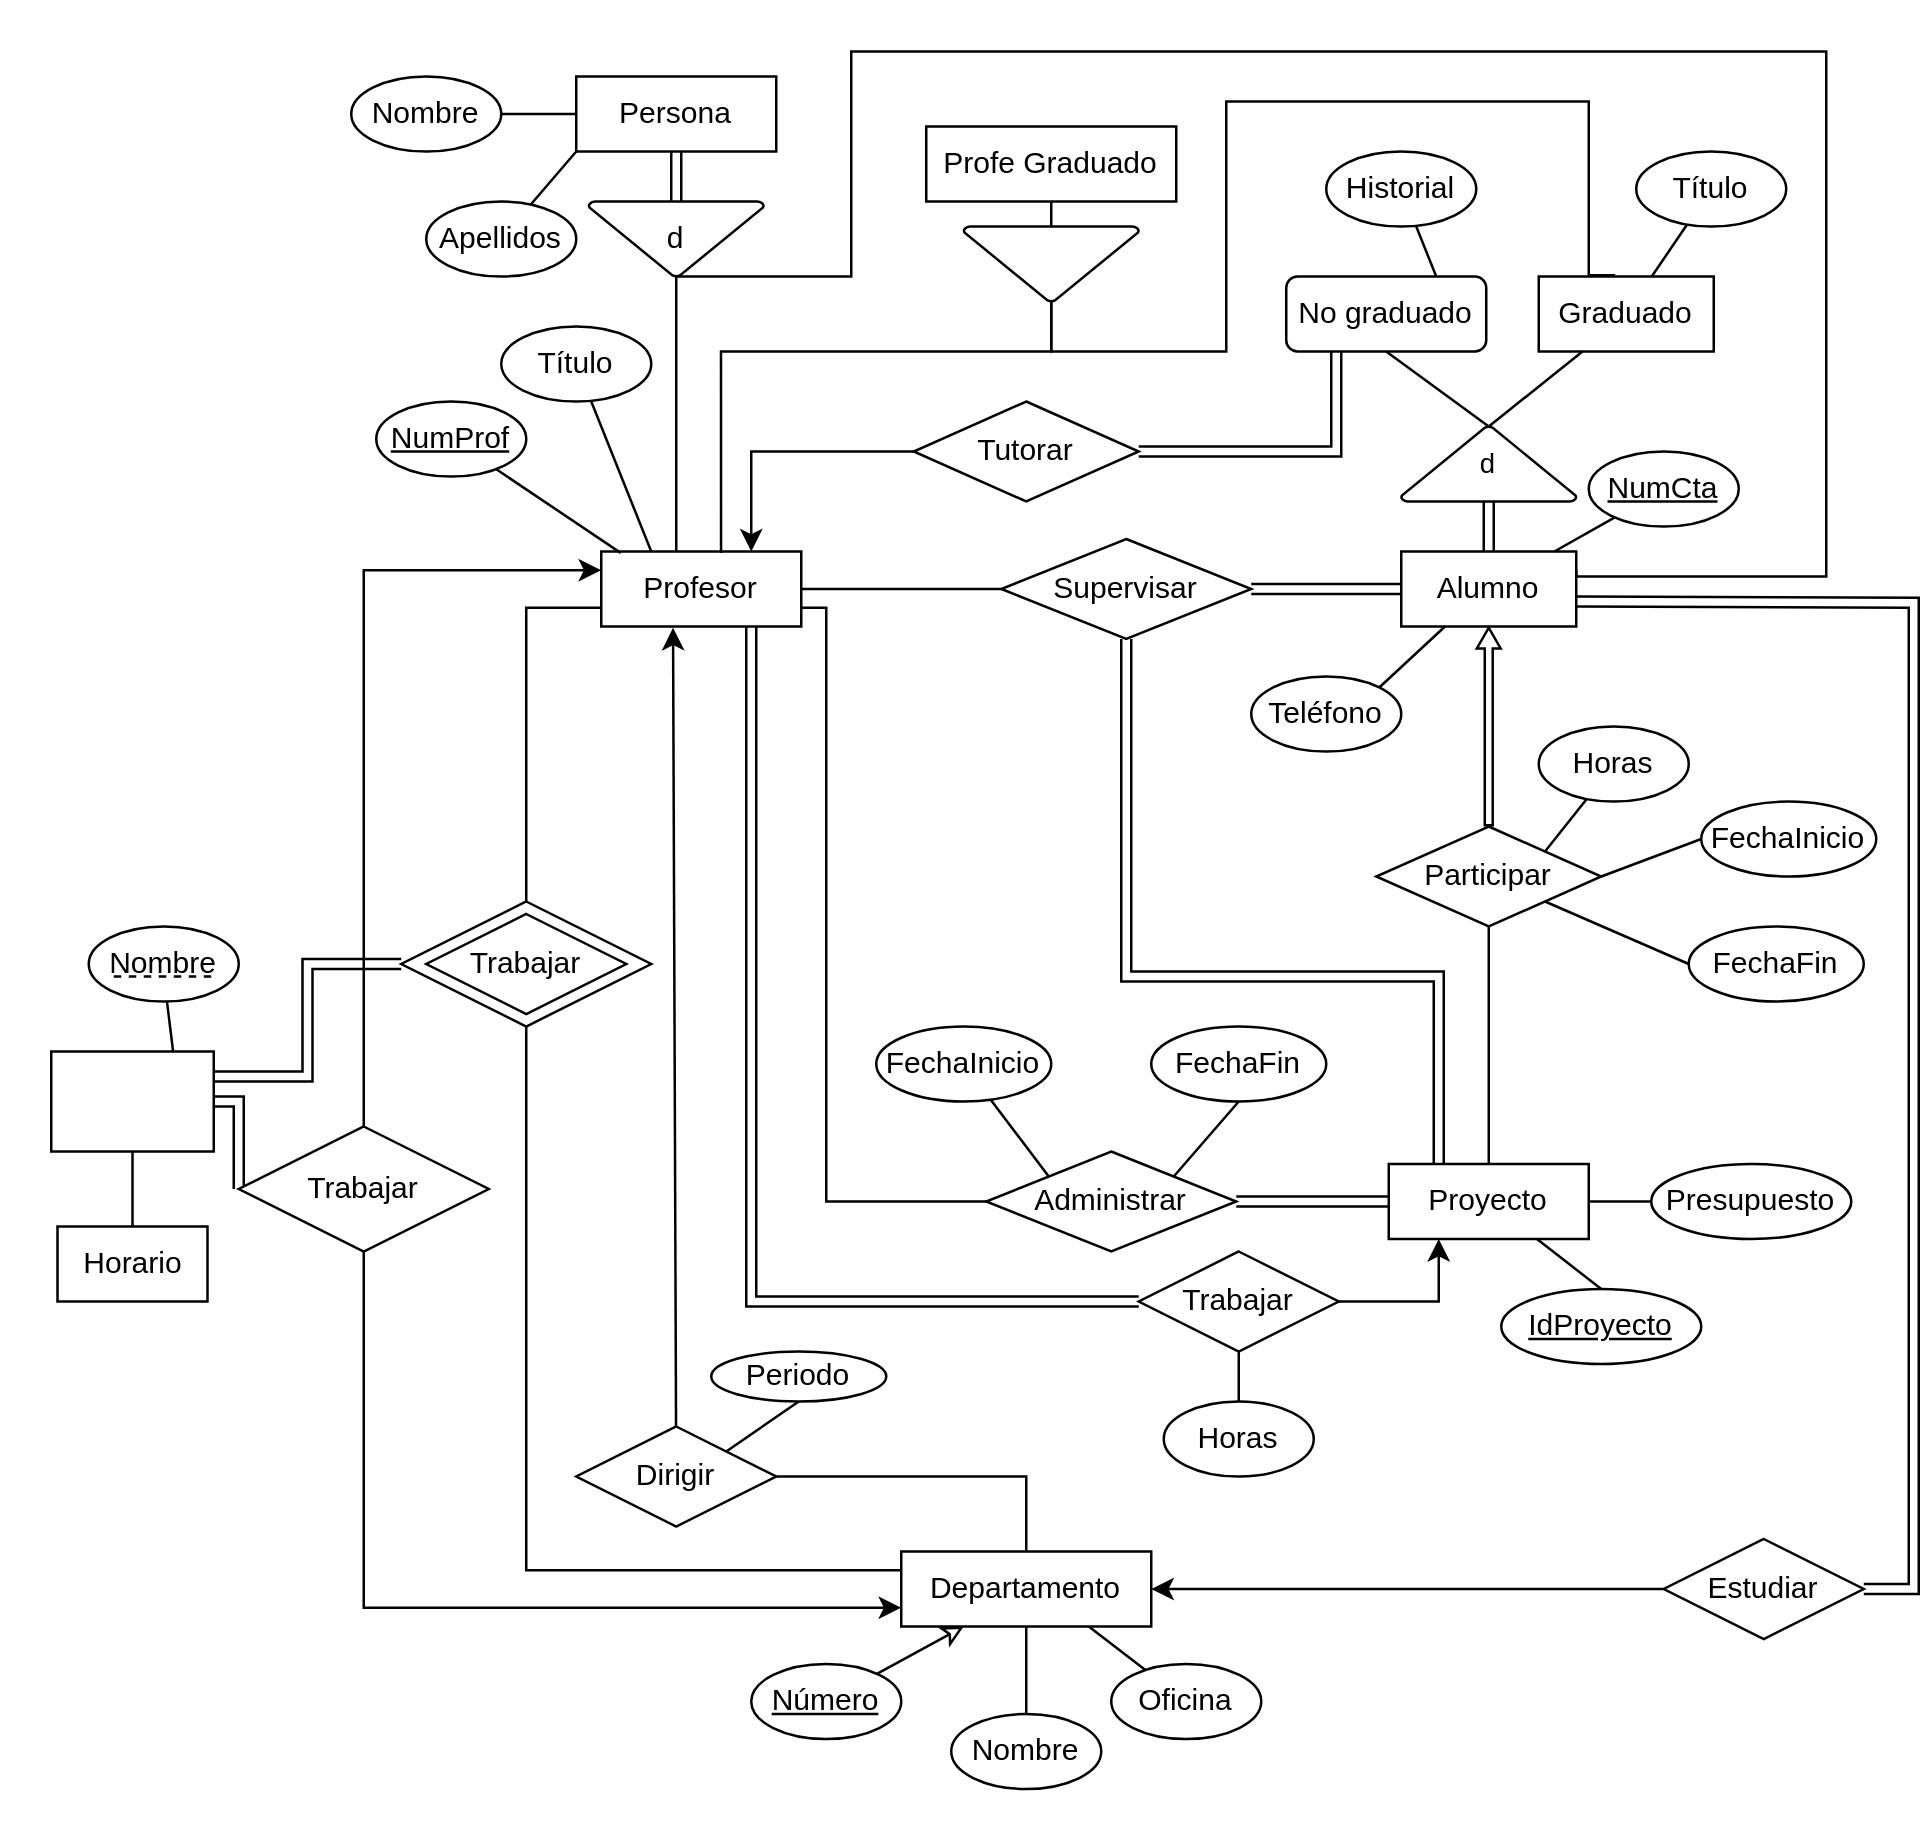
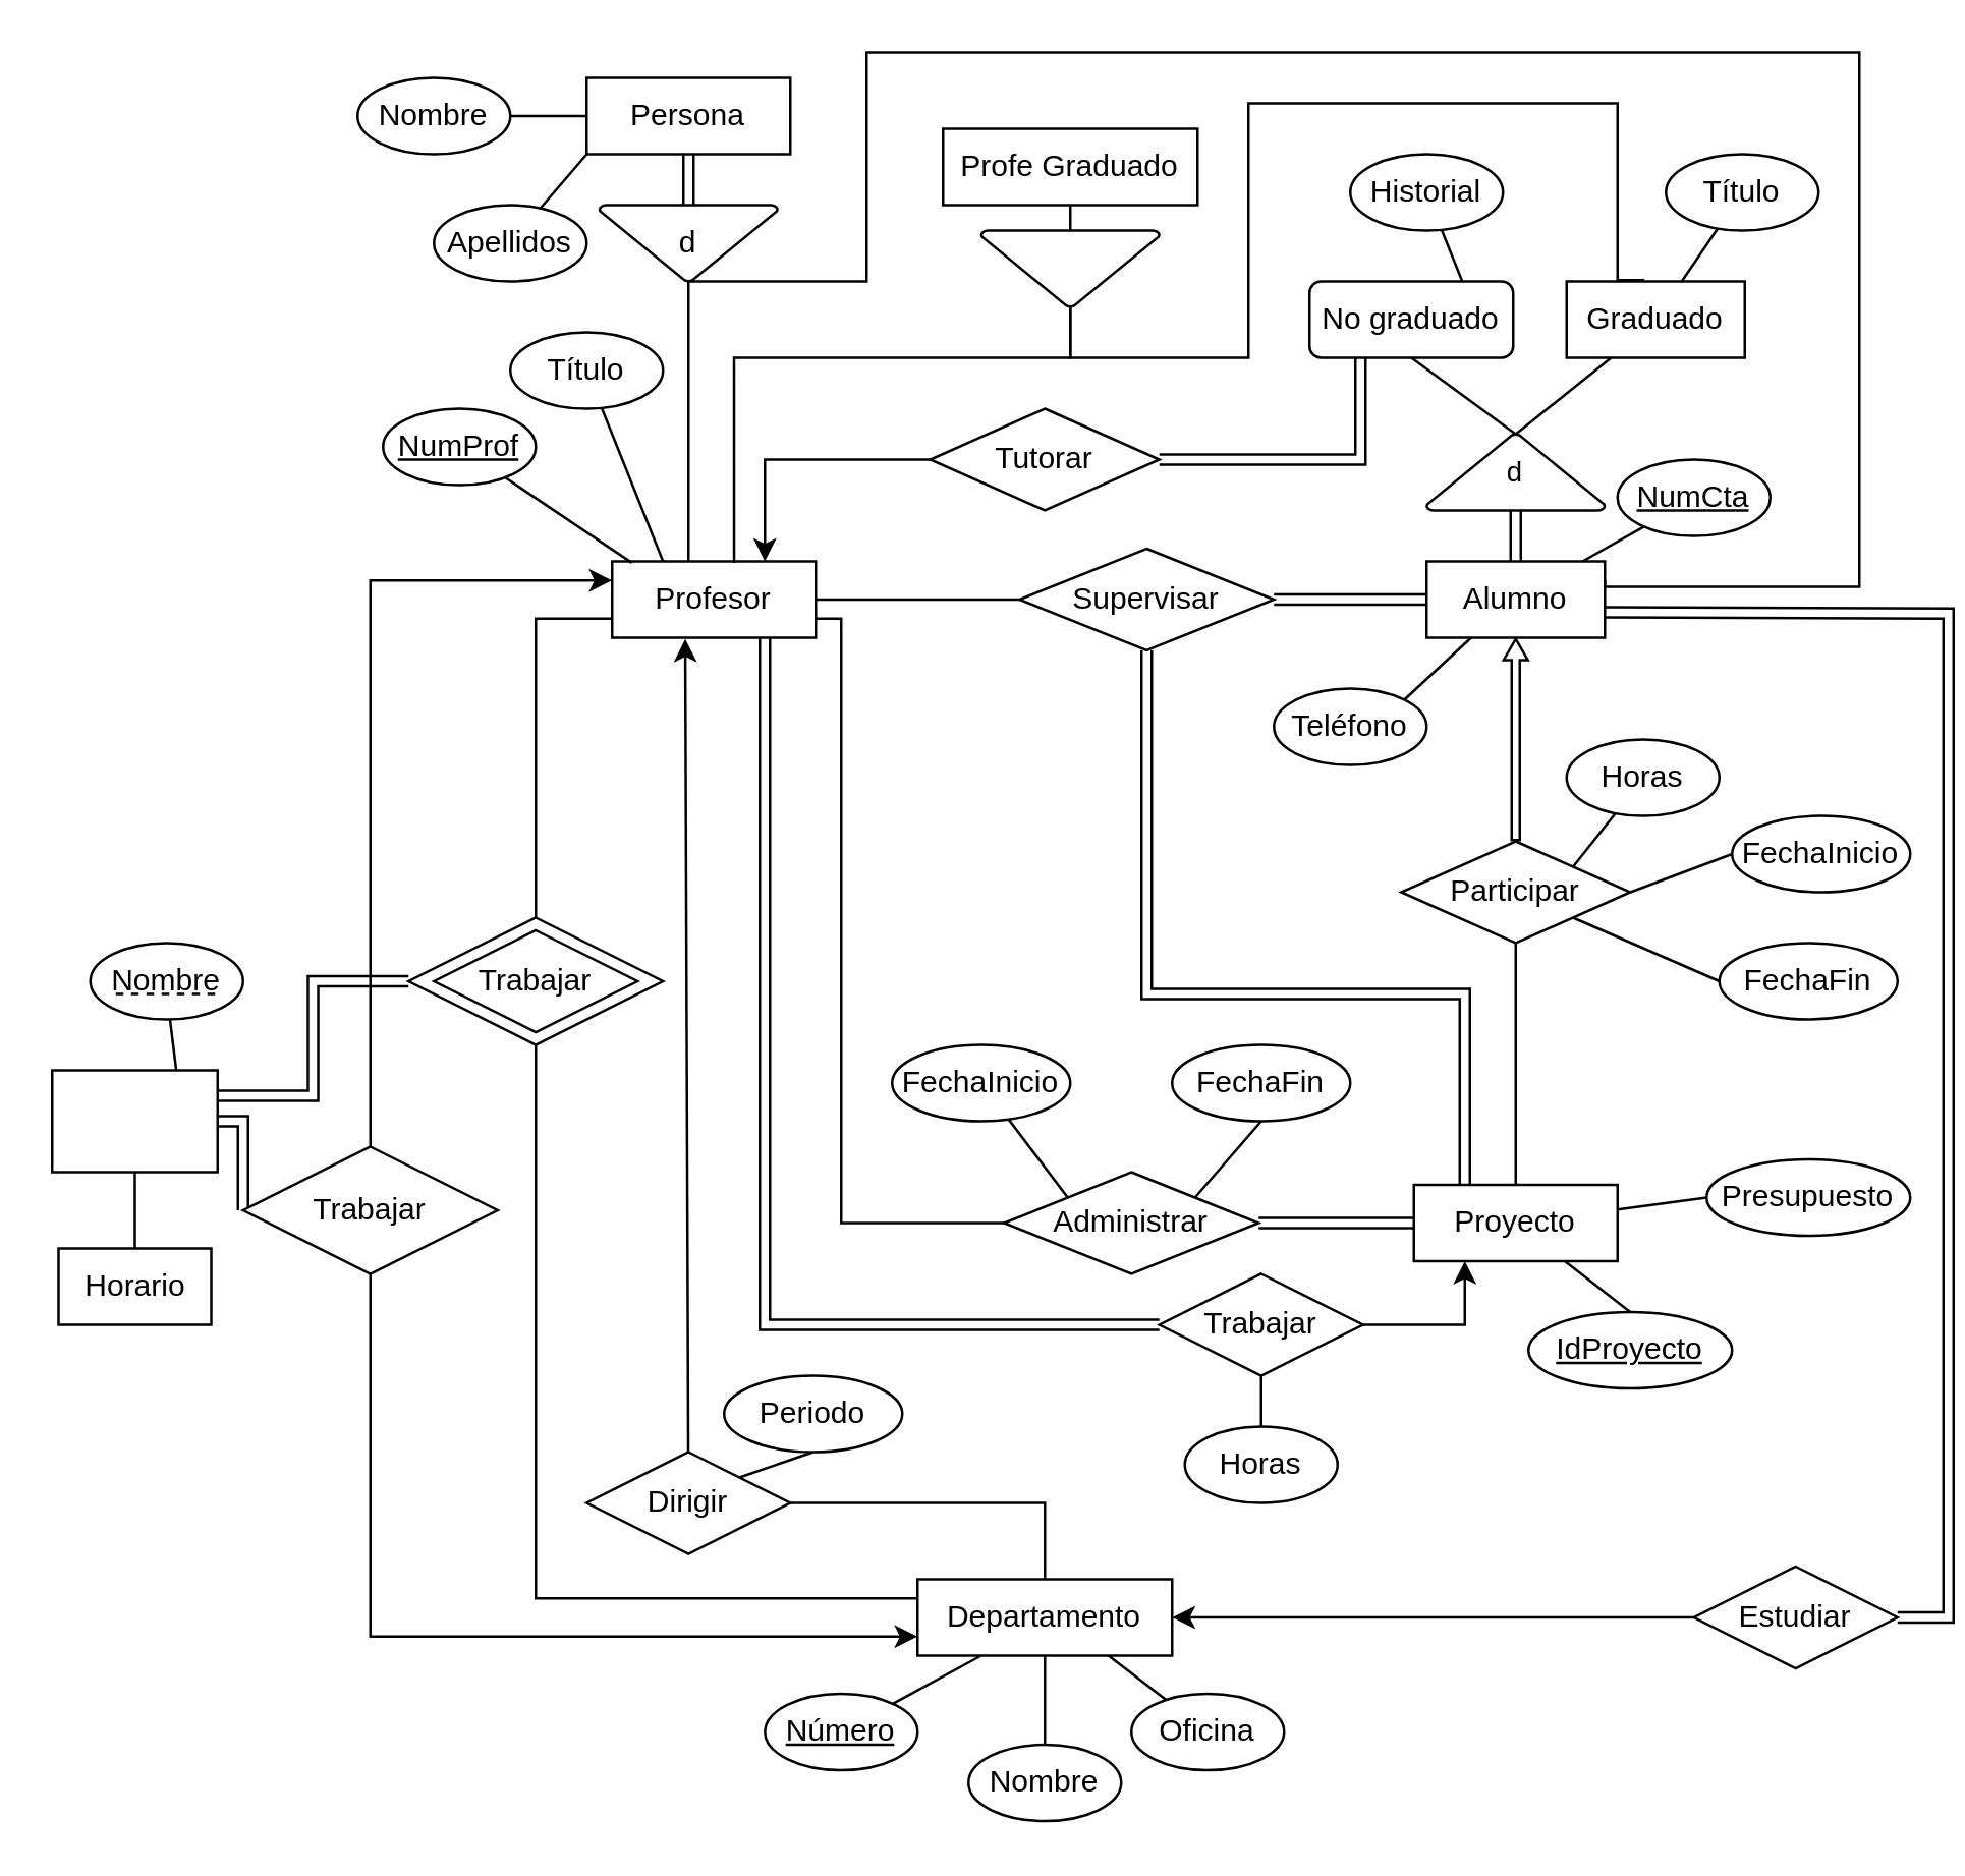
- <mxCell id="36" value="Presupuesto" style="ellipse;whiteSpace=wrap;html=1;" vertex="1" parent="1"><mxGeometry x="660" y="465" width="80" height="30" as="geometry" /></mxCell>
+ <mxCell id="36" value="Presupuesto" style="ellipse;whiteSpace=wrap;html=1;" vertex="1" parent="1"><mxGeometry x="670" y="455" width="80" height="30" as="geometry" /></mxCell>
- <mxCell id="82" value="Periodo" style="ellipse;whiteSpace=wrap;html=1;" vertex="1" parent="1"><mxGeometry x="284" y="540" width="70" height="20" as="geometry" /></mxCell>
+ <mxCell id="82" value="Periodo" style="ellipse;whiteSpace=wrap;html=1;" vertex="1" parent="1"><mxGeometry x="284" y="540" width="70" height="30" as="geometry" /></mxCell>
- <mxCell id="30" style="rounded=0;orthogonalLoop=1;jettySize=auto;html=1;endArrow=classic;endFill=0;entryX=0.25;entryY=1;entryDx=0;entryDy=0;" edge="1" parent="1" source="31" target="4"><mxGeometry relative="1" as="geometry" /></mxCell>
+ <mxCell id="30" style="rounded=0;orthogonalLoop=1;jettySize=auto;html=1;endArrow=none;endFill=0;entryX=0.25;entryY=1;entryDx=0;entryDy=0;" edge="1" parent="1" source="31" target="4"><mxGeometry relative="1" as="geometry" /></mxCell>
